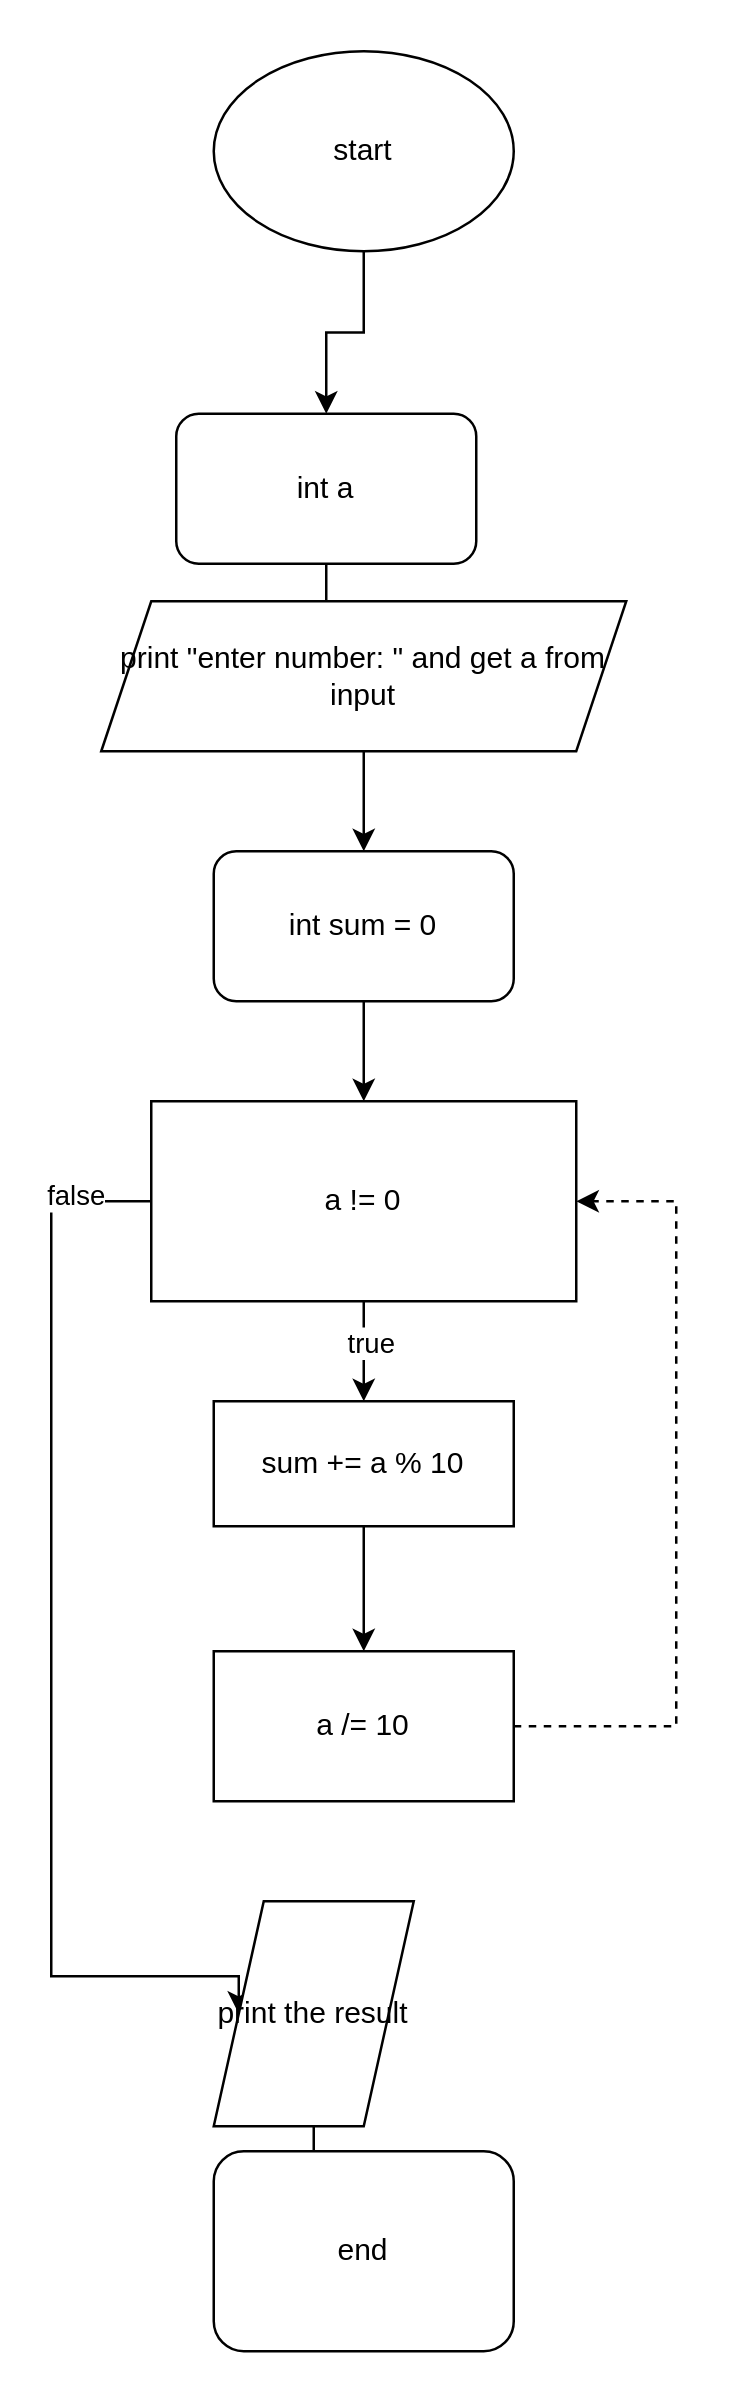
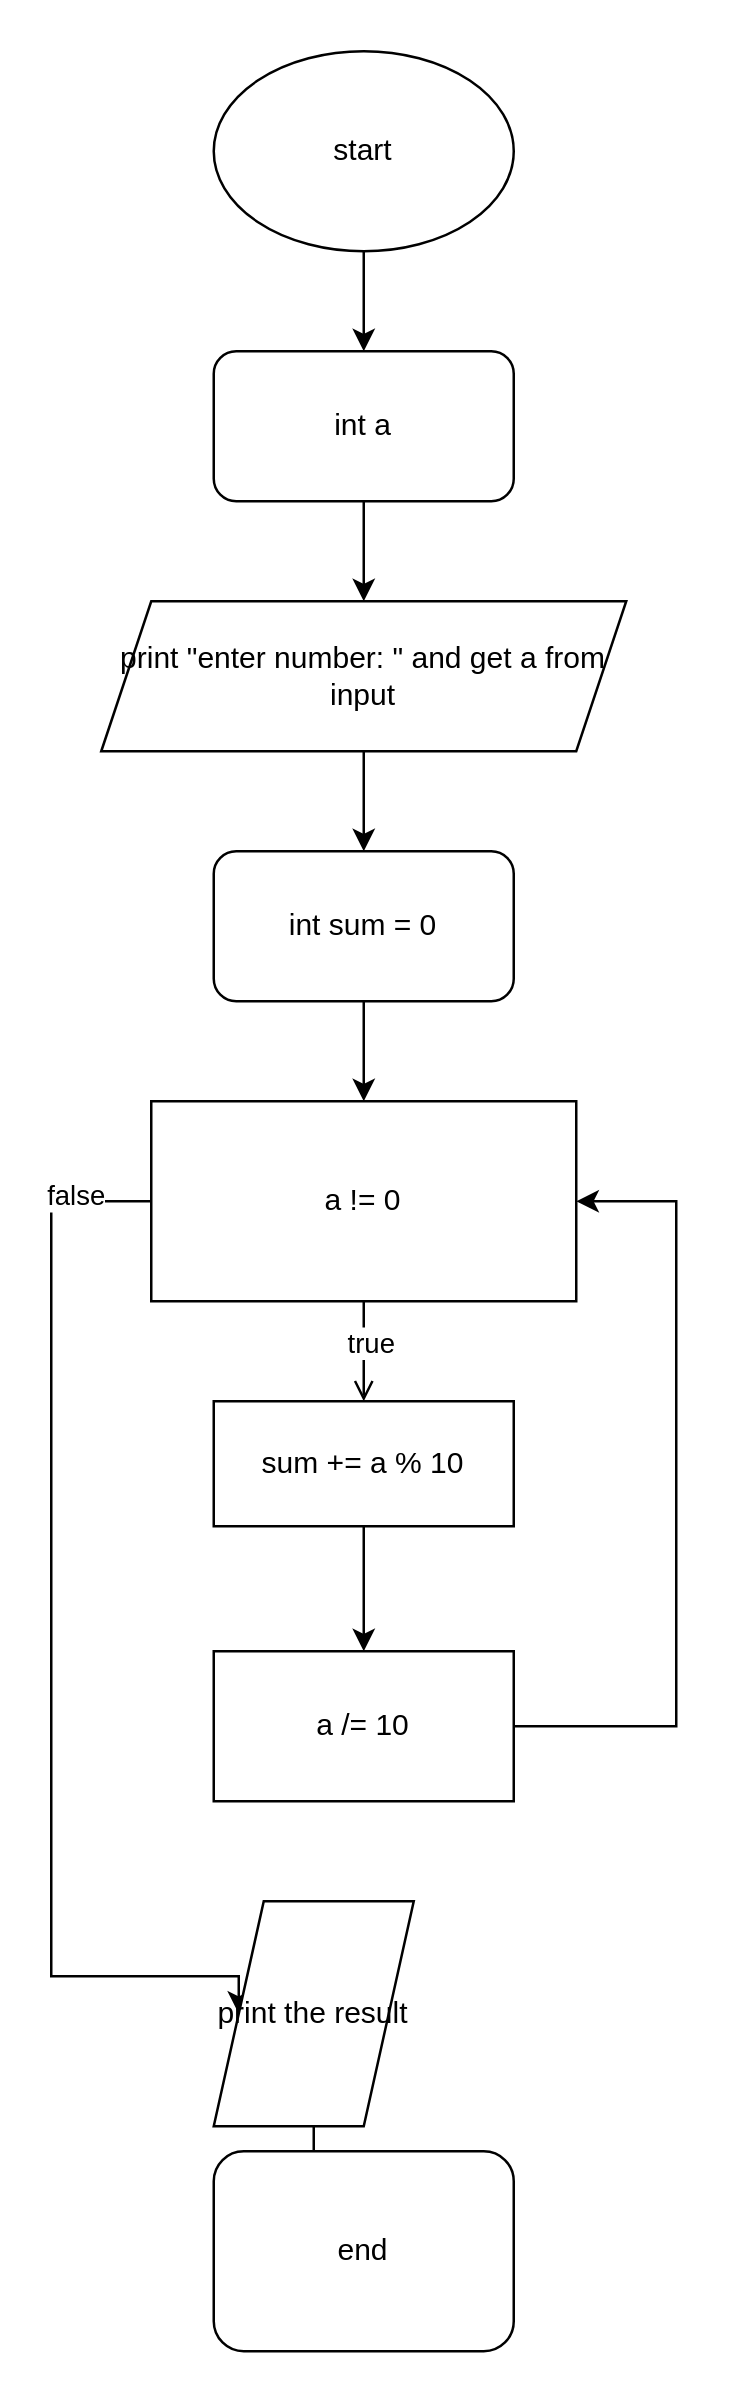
- <mxCell id="5" value="int a" style="rounded=1;whiteSpace=wrap;html=1;" parent="1" vertex="1"><mxGeometry x="70" y="165" width="120" height="60" as="geometry" /></mxCell>
+ <mxCell id="5" value="int a" style="rounded=1;whiteSpace=wrap;html=1;" parent="1" vertex="1"><mxGeometry x="85" y="140" width="120" height="60" as="geometry" /></mxCell>
- <mxCell id="10" value="" style="edgeStyle=orthogonalEdgeStyle;rounded=0;orthogonalLoop=1;jettySize=auto;html=1;" parent="1" source="14" target="16" edge="1"><mxGeometry relative="1" as="geometry" /></mxCell>
+ <mxCell id="10" value="" style="edgeStyle=orthogonalEdgeStyle;rounded=0;orthogonalLoop=1;jettySize=auto;html=1;endArrow=open;" parent="1" source="14" target="16" edge="1"><mxGeometry relative="1" as="geometry" /></mxCell>
- <mxCell id="17" style="edgeStyle=orthogonalEdgeStyle;rounded=0;orthogonalLoop=1;jettySize=auto;html=1;entryX=1;entryY=0.5;entryDx=0;entryDy=0;dashed=1;" edge="1" parent="1" source="18" target="14"><mxGeometry relative="1" as="geometry"><Array as="points"><mxPoint x="270" y="690" /><mxPoint x="270" y="480" /></Array></mxGeometry></mxCell>
+ <mxCell id="17" style="edgeStyle=orthogonalEdgeStyle;rounded=0;orthogonalLoop=1;jettySize=auto;html=1;entryX=1;entryY=0.5;entryDx=0;entryDy=0;" edge="1" parent="1" source="18" target="14"><mxGeometry relative="1" as="geometry"><Array as="points"><mxPoint x="270" y="690" /><mxPoint x="270" y="480" /></Array></mxGeometry></mxCell>
